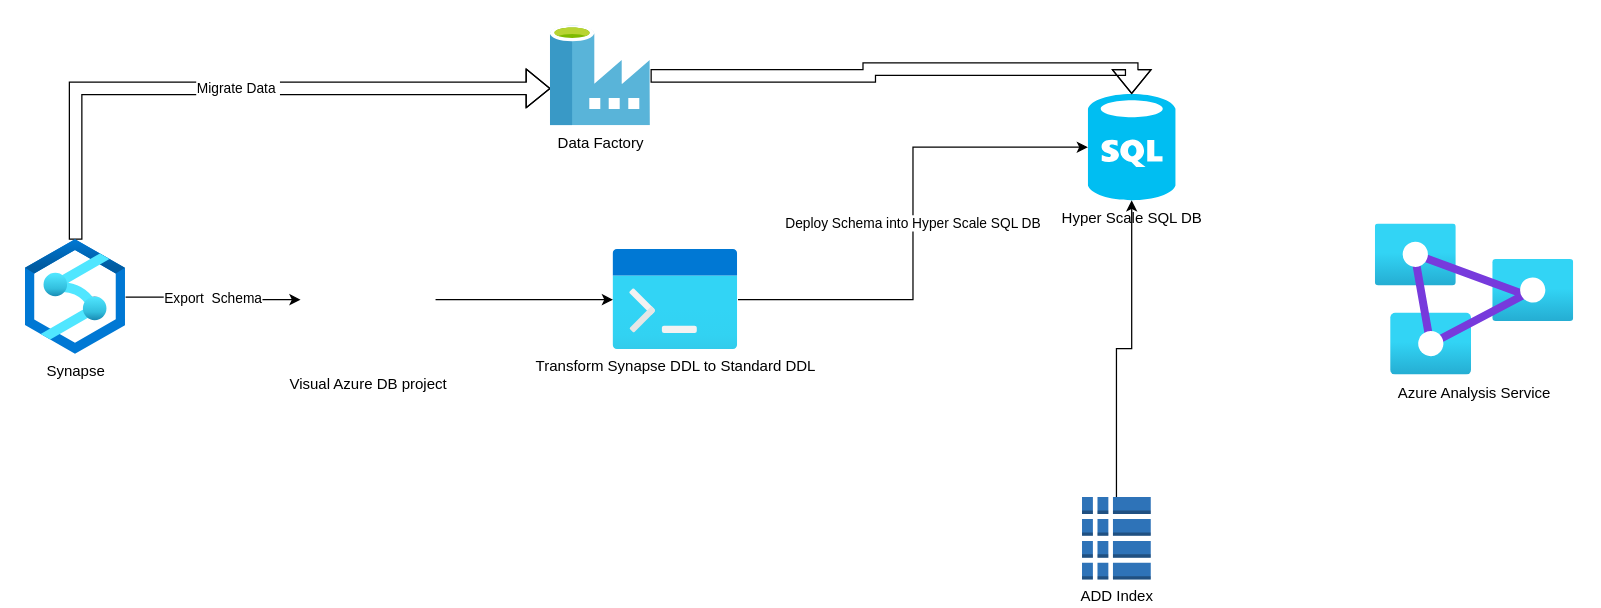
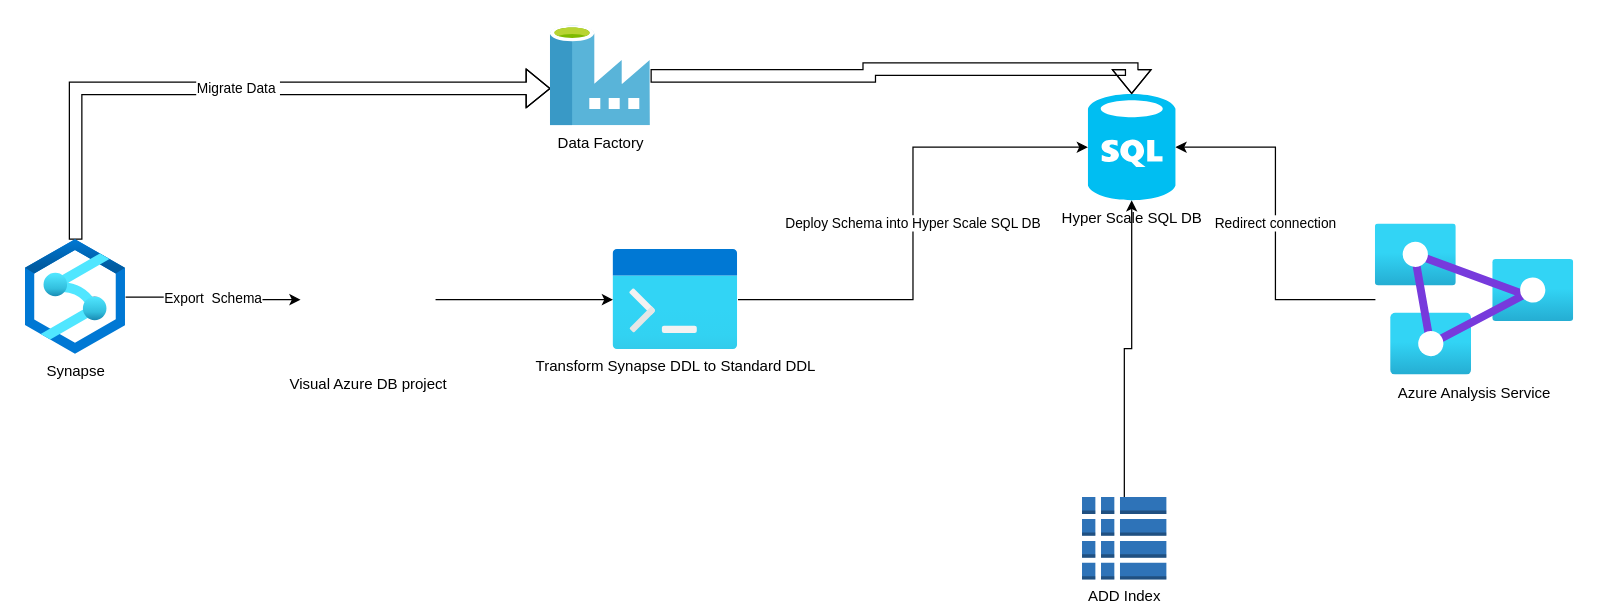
+ <mxCell id="8" value="Redirect connection" style="edgeStyle=orthogonalEdgeStyle;rounded=0;orthogonalLoop=1;jettySize=auto;html=1;entryX=1;entryY=0.5;entryDx=0;entryDy=0;entryPerimeter=0;" edge="1" parent="1" source="15" target="9"><mxGeometry relative="1" as="geometry"><mxPoint x="1030" y="160" as="targetPoint" /></mxGeometry></mxCell>
- <mxCell id="14" value="ADD Index" style="outlineConnect=0;dashed=0;verticalLabelPosition=bottom;verticalAlign=top;align=center;html=1;shape=mxgraph.aws3.global_secondary_index;fillColor=#2E73B8;gradientColor=none;" vertex="1" parent="1"><mxGeometry x="865.25" y="397" width="55" height="66" as="geometry" /></mxCell>
+ <mxCell id="14" value="ADD Index" style="outlineConnect=0;dashed=0;verticalLabelPosition=bottom;verticalAlign=top;align=center;html=1;shape=mxgraph.aws3.global_secondary_index;fillColor=#2E73B8;gradientColor=none;" vertex="1" parent="1"><mxGeometry x="865.25" y="397" width="67.5" height="66" as="geometry" /></mxCell>
